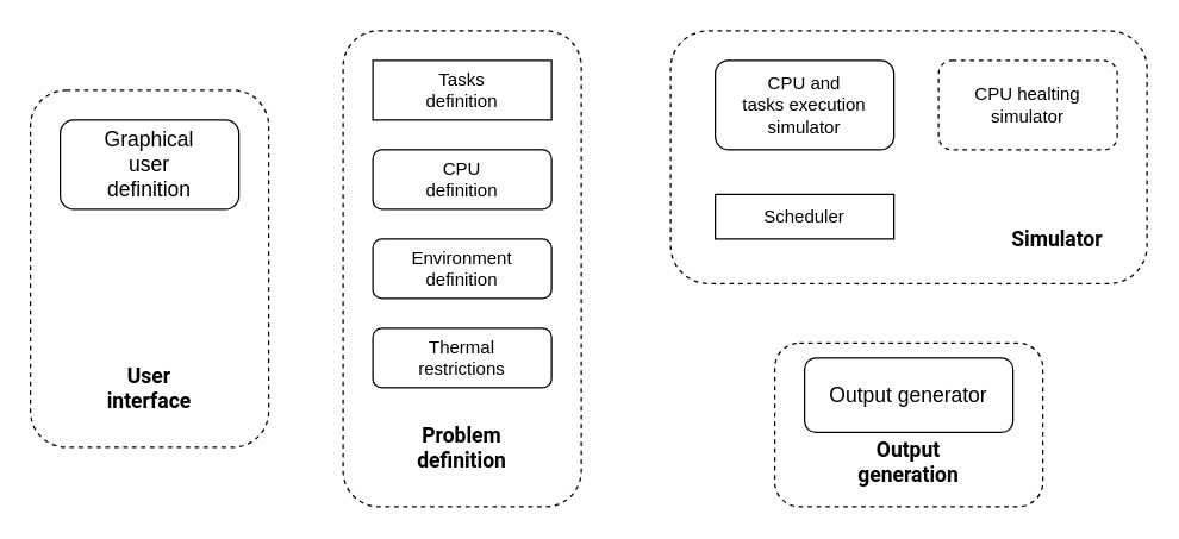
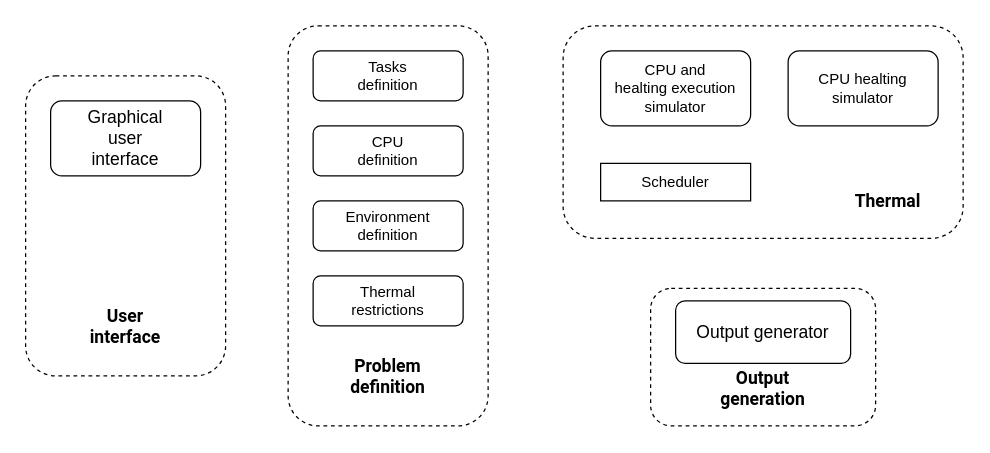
- <mxCell id="8" value="&lt;div&gt;Tasks&lt;/div&gt;&lt;div&gt;definition&lt;br&gt;&lt;/div&gt;" style="whiteSpace=wrap;html=1;rounded=0;" vertex="1" parent="1"><mxGeometry x="250" y="40" width="120" height="40" as="geometry" /></mxCell>
+ <mxCell id="8" value="&lt;div&gt;Tasks&lt;/div&gt;&lt;div&gt;definition&lt;br&gt;&lt;/div&gt;" style="rounded=1;whiteSpace=wrap;html=1;" vertex="1" parent="1"><mxGeometry x="250" y="40" width="120" height="40" as="geometry" /></mxCell>
- <mxCell id="7" value="&lt;div&gt;CPU and &lt;br&gt;&lt;/div&gt;&lt;div&gt;tasks execution&lt;br&gt;&lt;/div&gt;&lt;div&gt;simulator&lt;br&gt;&lt;/div&gt;" style="rounded=1;whiteSpace=wrap;html=1;" vertex="1" parent="1"><mxGeometry x="480" y="40" width="120" height="60" as="geometry" /></mxCell>
+ <mxCell id="7" value="&lt;div&gt;CPU and &lt;br&gt;&lt;/div&gt;&lt;div&gt;healting execution&lt;br&gt;&lt;/div&gt;&lt;div&gt;simulator&lt;br&gt;&lt;/div&gt;" style="rounded=1;whiteSpace=wrap;html=1;" vertex="1" parent="1"><mxGeometry x="480" y="40" width="120" height="60" as="geometry" /></mxCell>
- <mxCell id="5" value="&lt;div&gt;CPU healting simulator&lt;/div&gt;" style="rounded=1;whiteSpace=wrap;html=1;dashed=1;" vertex="1" parent="1"><mxGeometry x="630" y="40" width="120" height="60" as="geometry" /></mxCell>
+ <mxCell id="5" value="&lt;div&gt;CPU healting simulator&lt;/div&gt;" style="rounded=1;whiteSpace=wrap;html=1;" vertex="1" parent="1"><mxGeometry x="630" y="40" width="120" height="60" as="geometry" /></mxCell>
- <mxCell id="16" value="&lt;div&gt;Graphical&lt;/div&gt;&lt;div&gt;user&lt;/div&gt;&lt;div&gt;definition&lt;/div&gt;" style="rounded=1;whiteSpace=wrap;html=1;fontSize=14;" vertex="1" parent="1"><mxGeometry x="40" y="80" width="120" height="60" as="geometry" /></mxCell>
+ <mxCell id="16" value="&lt;div&gt;Graphical&lt;/div&gt;&lt;div&gt;user&lt;/div&gt;&lt;div&gt;interface&lt;/div&gt;" style="rounded=1;whiteSpace=wrap;html=1;fontSize=14;" vertex="1" parent="1"><mxGeometry x="40" y="80" width="120" height="60" as="geometry" /></mxCell>
- <mxCell id="13" value="&lt;div&gt;Simulator&lt;/div&gt;" style="text;html=1;strokeColor=none;fillColor=none;align=center;verticalAlign=middle;whiteSpace=wrap;rounded=0;fontFamily=Roboto;labelBorderColor=none;fontStyle=1;fontSize=14;" vertex="1" parent="1"><mxGeometry x="690" y="150" width="40" height="20" as="geometry" /></mxCell>
+ <mxCell id="13" value="&lt;div&gt;Thermal&lt;/div&gt;" style="text;html=1;strokeColor=none;fillColor=none;align=center;verticalAlign=middle;whiteSpace=wrap;rounded=0;fontFamily=Roboto;labelBorderColor=none;fontStyle=1;fontSize=14;" vertex="1" parent="1"><mxGeometry x="690" y="150" width="40" height="20" as="geometry" /></mxCell>
